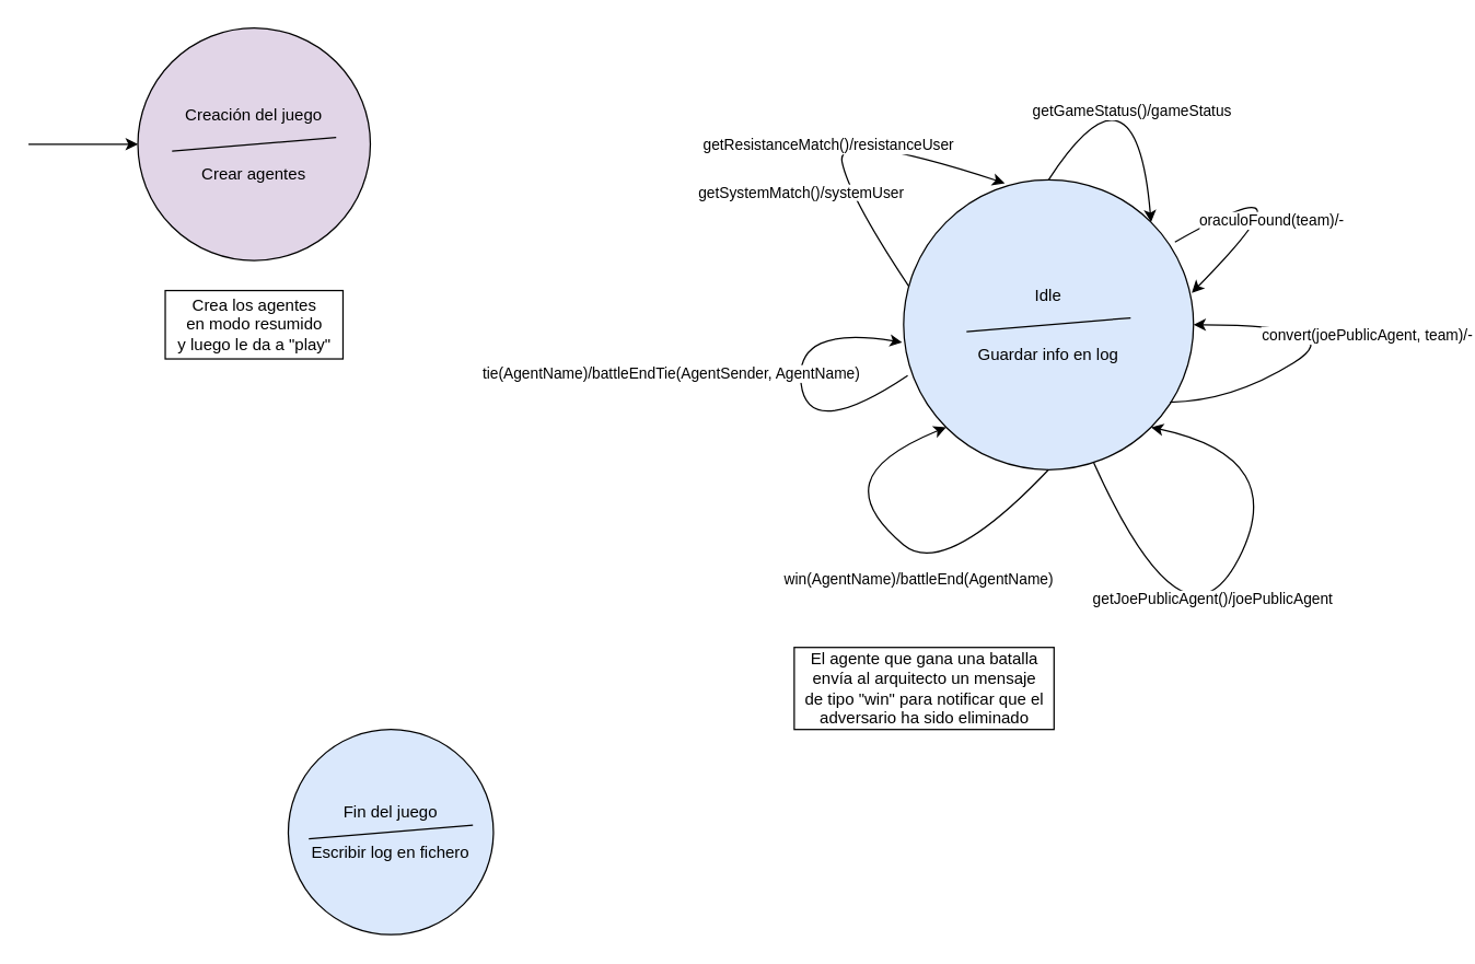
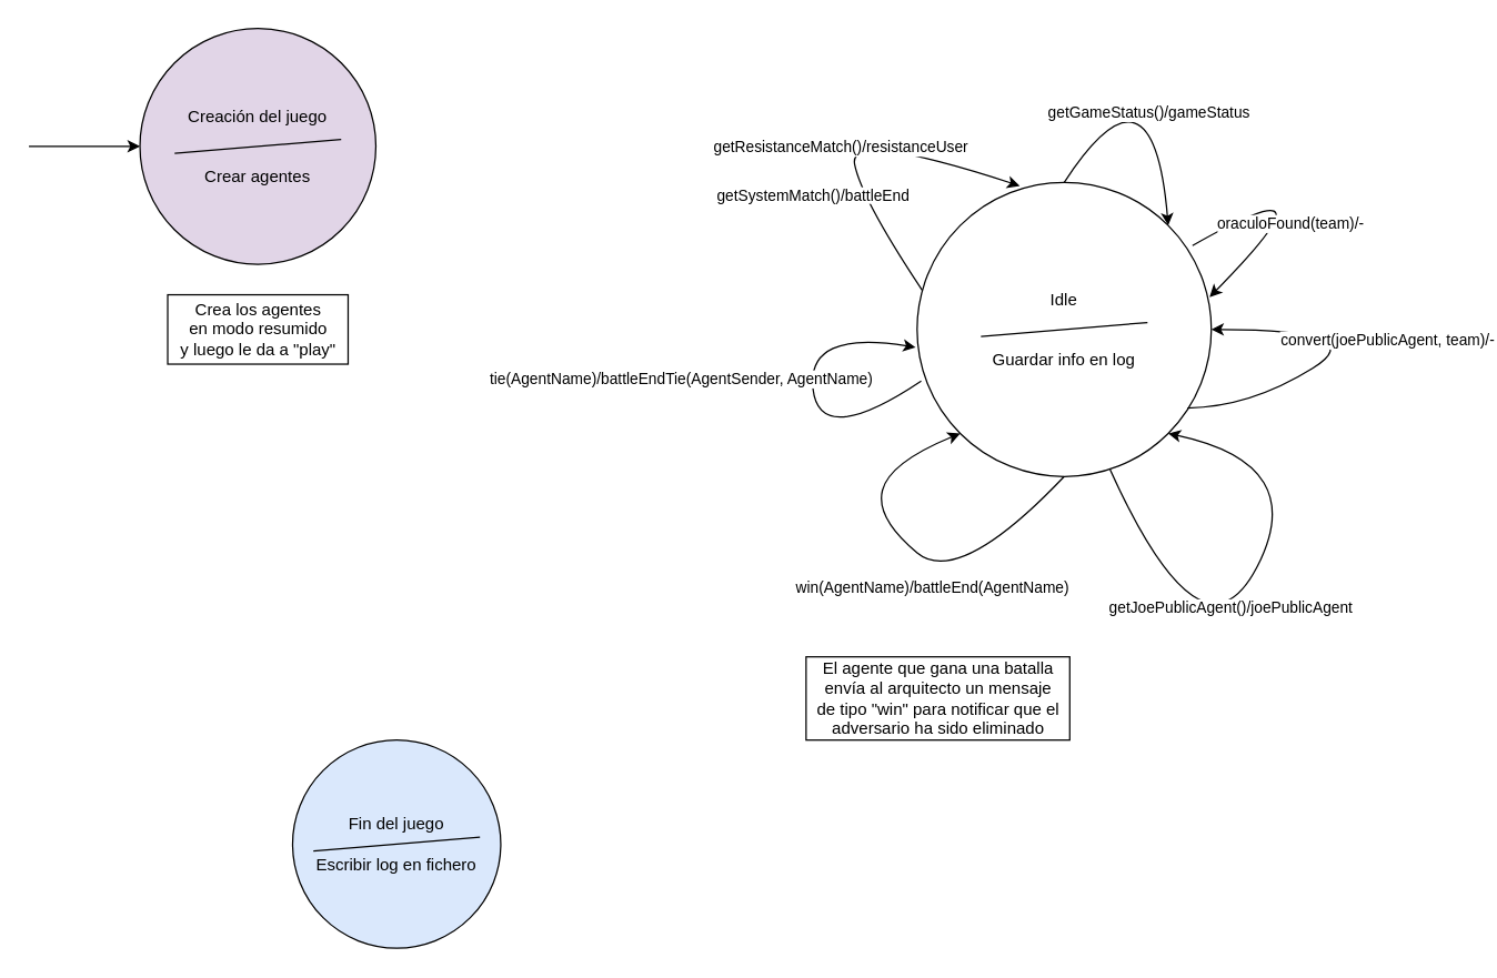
- <mxCell id="13" value="&lt;span style=&quot;font-size: 11px ; background-color: rgb(255 , 255 , 255)&quot;&gt;getSystemMatch()/systemUser&lt;/span&gt;" style="text;html=1;align=center;verticalAlign=middle;resizable=0;points=[];autosize=1;" parent="1" vertex="1"><mxGeometry x="500" y="131" width="170" height="20" as="geometry" /></mxCell>
+ <mxCell id="13" value="&lt;span style=&quot;font-size: 11px ; background-color: rgb(255 , 255 , 255)&quot;&gt;getSystemMatch()/battleEnd&lt;/span&gt;" style="text;html=1;align=center;verticalAlign=middle;resizable=0;points=[];autosize=1;" parent="1" vertex="1"><mxGeometry x="500" y="131" width="170" height="20" as="geometry" /></mxCell>
- <mxCell id="2" value="Idle&lt;br&gt;&lt;br&gt;&lt;br&gt;Guardar info en log" style="ellipse;whiteSpace=wrap;html=1;aspect=fixed;fillColor=#dae8fc;" parent="1" vertex="1"><mxGeometry x="660" y="131" width="212" height="212" as="geometry" /></mxCell>
+ <mxCell id="2" value="Idle&lt;br&gt;&lt;br&gt;&lt;br&gt;Guardar info en log" style="ellipse;whiteSpace=wrap;html=1;aspect=fixed;" parent="1" vertex="1"><mxGeometry x="660" y="131" width="212" height="212" as="geometry" /></mxCell>
